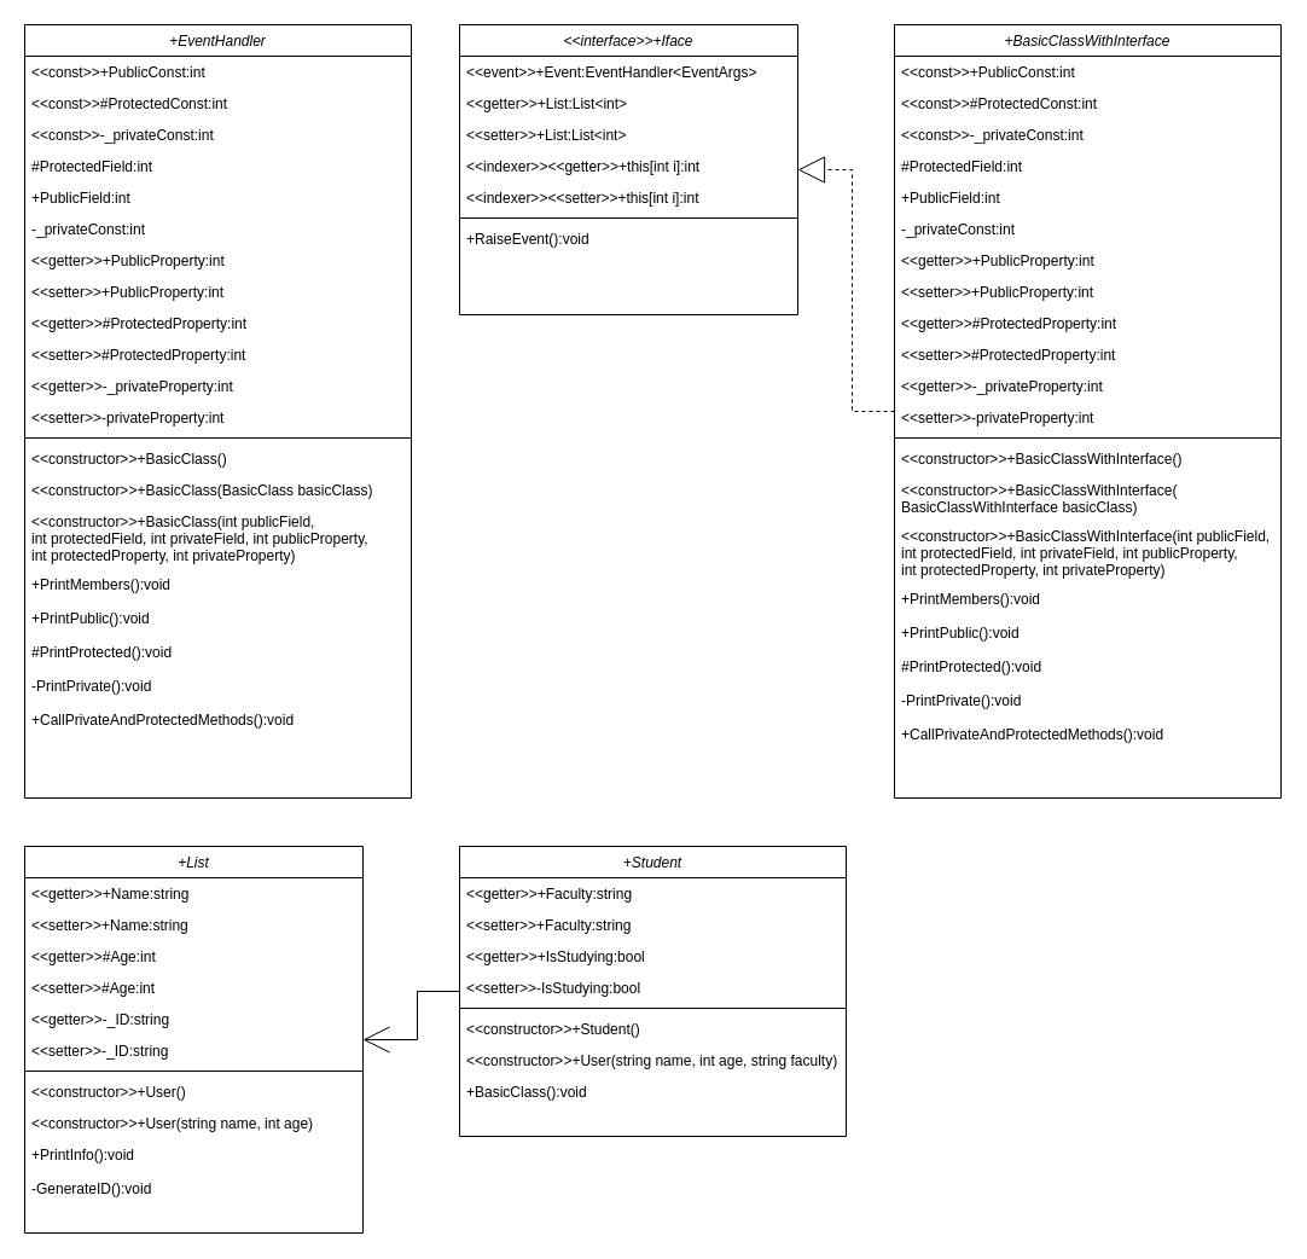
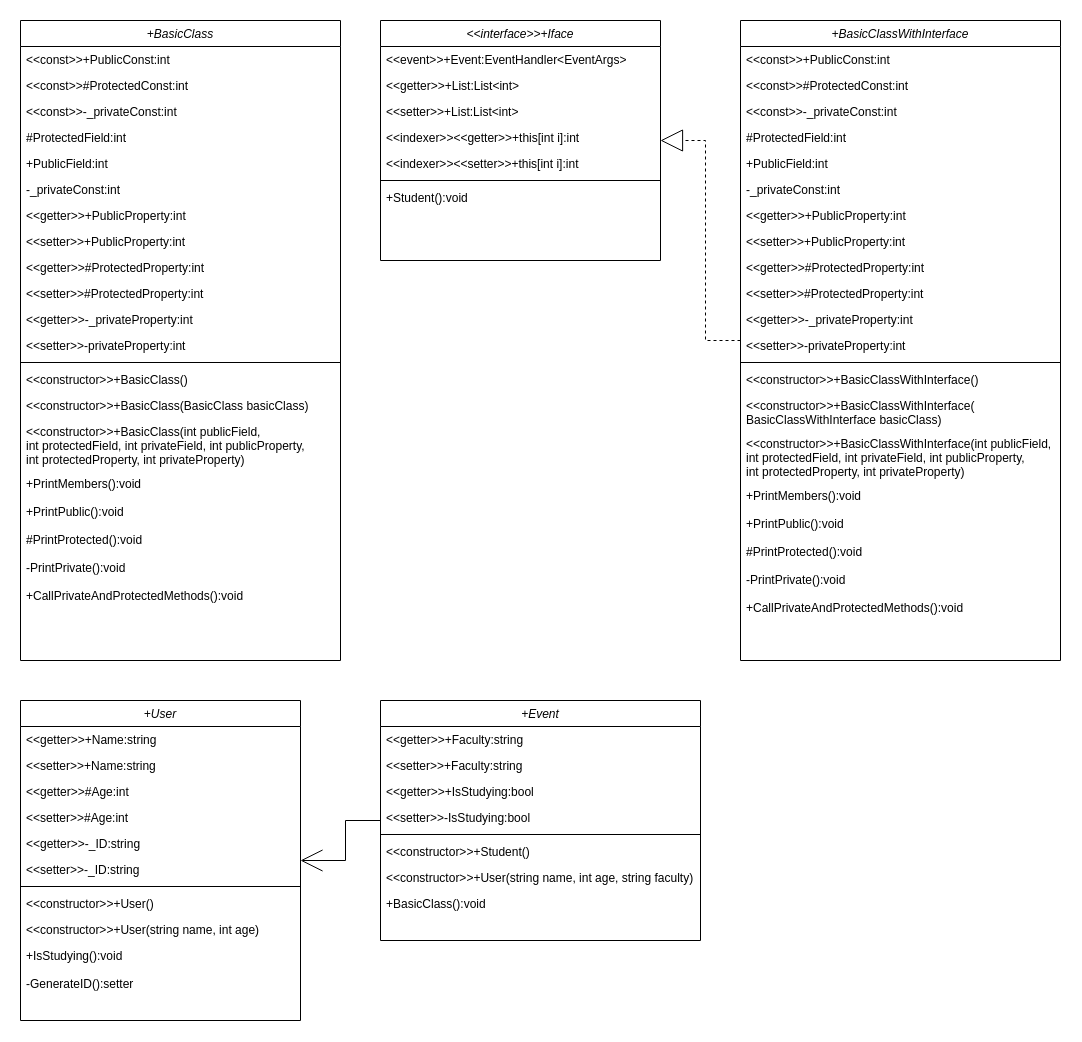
- <mxCell id="2" value="+EventHandler" style="swimlane;fontStyle=2;align=center;verticalAlign=top;childLayout=stackLayout;horizontal=1;startSize=26;horizontalStack=0;resizeParent=1;resizeLast=0;collapsible=1;marginBottom=0;rounded=0;shadow=0;strokeWidth=1;" parent="1" vertex="1"><mxGeometry x="20" y="20" width="320" height="640" as="geometry"><mxRectangle x="220" y="120" width="160" height="26" as="alternateBounds" /></mxGeometry></mxCell>
+ <mxCell id="2" value="+BasicClass" style="swimlane;fontStyle=2;align=center;verticalAlign=top;childLayout=stackLayout;horizontal=1;startSize=26;horizontalStack=0;resizeParent=1;resizeLast=0;collapsible=1;marginBottom=0;rounded=0;shadow=0;strokeWidth=1;" parent="1" vertex="1"><mxGeometry x="20" y="20" width="320" height="640" as="geometry"><mxRectangle x="220" y="120" width="160" height="26" as="alternateBounds" /></mxGeometry></mxCell>
- <mxCell id="31" value="+RaiseEvent():void" style="text;align=left;verticalAlign=top;spacingLeft=4;spacingRight=4;overflow=hidden;rotatable=0;points=[[0,0.5],[1,0.5]];portConstraint=eastwest;" vertex="1" parent="24"><mxGeometry y="164" width="280" height="28" as="geometry" /></mxCell>
+ <mxCell id="31" value="+Student():void" style="text;align=left;verticalAlign=top;spacingLeft=4;spacingRight=4;overflow=hidden;rotatable=0;points=[[0,0.5],[1,0.5]];portConstraint=eastwest;" vertex="1" parent="24"><mxGeometry y="164" width="280" height="28" as="geometry" /></mxCell>
- <mxCell id="55" value="+List" style="swimlane;fontStyle=2;align=center;verticalAlign=top;childLayout=stackLayout;horizontal=1;startSize=26;horizontalStack=0;resizeParent=1;resizeLast=0;collapsible=1;marginBottom=0;rounded=0;shadow=0;strokeWidth=1;" vertex="1" parent="1"><mxGeometry x="20" y="700" width="280" height="320" as="geometry"><mxRectangle x="220" y="120" width="160" height="26" as="alternateBounds" /></mxGeometry></mxCell>
+ <mxCell id="55" value="+User" style="swimlane;fontStyle=2;align=center;verticalAlign=top;childLayout=stackLayout;horizontal=1;startSize=26;horizontalStack=0;resizeParent=1;resizeLast=0;collapsible=1;marginBottom=0;rounded=0;shadow=0;strokeWidth=1;" vertex="1" parent="1"><mxGeometry x="20" y="700" width="280" height="320" as="geometry"><mxRectangle x="220" y="120" width="160" height="26" as="alternateBounds" /></mxGeometry></mxCell>
- <mxCell id="68" value="+Student" style="swimlane;fontStyle=2;align=center;verticalAlign=top;childLayout=stackLayout;horizontal=1;startSize=26;horizontalStack=0;resizeParent=1;resizeLast=0;collapsible=1;marginBottom=0;rounded=0;shadow=0;strokeWidth=1;" vertex="1" parent="1"><mxGeometry x="380" y="700" width="320" height="240" as="geometry"><mxRectangle x="220" y="120" width="160" height="26" as="alternateBounds" /></mxGeometry></mxCell>
+ <mxCell id="68" value="+Event" style="swimlane;fontStyle=2;align=center;verticalAlign=top;childLayout=stackLayout;horizontal=1;startSize=26;horizontalStack=0;resizeParent=1;resizeLast=0;collapsible=1;marginBottom=0;rounded=0;shadow=0;strokeWidth=1;" vertex="1" parent="1"><mxGeometry x="380" y="700" width="320" height="240" as="geometry"><mxRectangle x="220" y="120" width="160" height="26" as="alternateBounds" /></mxGeometry></mxCell>
- <mxCell id="65" value="+PrintInfo():void" style="text;align=left;verticalAlign=top;spacingLeft=4;spacingRight=4;overflow=hidden;rotatable=0;points=[[0,0.5],[1,0.5]];portConstraint=eastwest;" vertex="1" parent="55"><mxGeometry y="242" width="280" height="28" as="geometry" /></mxCell>
+ <mxCell id="65" value="+IsStudying():void" style="text;align=left;verticalAlign=top;spacingLeft=4;spacingRight=4;overflow=hidden;rotatable=0;points=[[0,0.5],[1,0.5]];portConstraint=eastwest;" vertex="1" parent="55"><mxGeometry y="242" width="280" height="28" as="geometry" /></mxCell>
- <mxCell id="66" value="-GenerateID():void" style="text;align=left;verticalAlign=top;spacingLeft=4;spacingRight=4;overflow=hidden;rotatable=0;points=[[0,0.5],[1,0.5]];portConstraint=eastwest;" vertex="1" parent="55"><mxGeometry y="270" width="280" height="28" as="geometry" /></mxCell>
+ <mxCell id="66" value="-GenerateID():setter" style="text;align=left;verticalAlign=top;spacingLeft=4;spacingRight=4;overflow=hidden;rotatable=0;points=[[0,0.5],[1,0.5]];portConstraint=eastwest;" vertex="1" parent="55"><mxGeometry y="270" width="280" height="28" as="geometry" /></mxCell>
